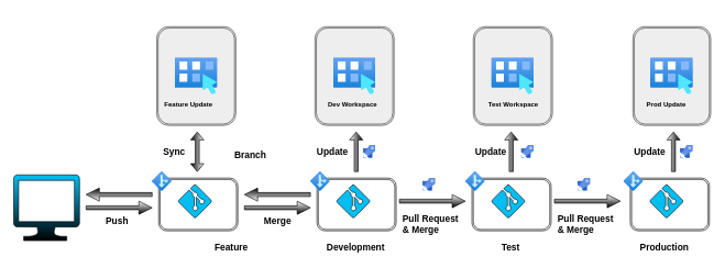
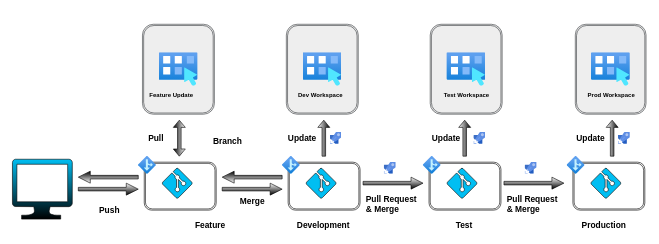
- <mxCell id="56" value="Prod Update" style="rounded=1;whiteSpace=wrap;html=1;arcSize=50;strokeColor=none;strokeWidth=1;fillColor=none;fontColor=#000000;whiteSpace=wrap;align=left;verticalAlign=middle;spacingLeft=0;fontStyle=1;fontSize=10;spacing=10;textShadow=0;shadow=0;direction=east;flipH=0;flipV=0;" parent="1" vertex="1"><mxGeometry x="970" y="143" width="97" height="27" as="geometry" /></mxCell>
+ <mxCell id="56" value="Prod Workspace" style="rounded=1;whiteSpace=wrap;html=1;arcSize=50;strokeColor=none;strokeWidth=1;fillColor=none;fontColor=#000000;whiteSpace=wrap;align=left;verticalAlign=middle;spacingLeft=0;fontStyle=1;fontSize=10;spacing=10;textShadow=0;shadow=0;direction=east;flipH=0;flipV=0;" parent="1" vertex="1"><mxGeometry x="970" y="143" width="97" height="27" as="geometry" /></mxCell>
- <mxCell id="12" value="Sync" style="rounded=0;whiteSpace=wrap;html=1;arcSize=50;strokeColor=none;strokeWidth=1;fillColor=none;fontColor=#000000;whiteSpace=wrap;align=left;verticalAlign=middle;spacingLeft=0;fontStyle=1;fontSize=14;spacing=10;textShadow=0;labelBorderColor=none;shadow=0;direction=east;flipH=0;flipV=0;glass=0;" parent="1" vertex="1"><mxGeometry x="237" y="220" width="60" height="20" as="geometry" /></mxCell>
+ <mxCell id="12" value="Pull" style="rounded=0;whiteSpace=wrap;html=1;arcSize=50;strokeColor=none;strokeWidth=1;fillColor=none;fontColor=#000000;whiteSpace=wrap;align=left;verticalAlign=middle;spacingLeft=0;fontStyle=1;fontSize=14;spacing=10;textShadow=0;labelBorderColor=none;shadow=0;direction=east;flipH=0;flipV=0;glass=0;" parent="1" vertex="1"><mxGeometry x="237" y="220" width="60" height="20" as="geometry" /></mxCell>
- <mxCell id="5" value="Push" style="rounded=0;whiteSpace=wrap;html=1;arcSize=50;strokeColor=none;strokeWidth=1;fillColor=none;fontColor=#000000;whiteSpace=wrap;align=left;verticalAlign=middle;spacingLeft=0;fontStyle=1;fontSize=14;spacing=10;textShadow=0;shadow=0;direction=east;flipH=0;flipV=0;" parent="1" vertex="1"><mxGeometry x="150" y="325" width="50" height="20" as="geometry" /></mxCell>
+ <mxCell id="5" value="Push" style="rounded=0;whiteSpace=wrap;html=1;arcSize=50;strokeColor=none;strokeWidth=1;fillColor=none;fontColor=#000000;whiteSpace=wrap;align=left;verticalAlign=middle;spacingLeft=0;fontStyle=1;fontSize=14;spacing=10;textShadow=0;shadow=0;direction=east;flipH=0;flipV=0;" parent="1" vertex="1"><mxGeometry x="155" y="340" width="50" height="20" as="geometry" /></mxCell>
